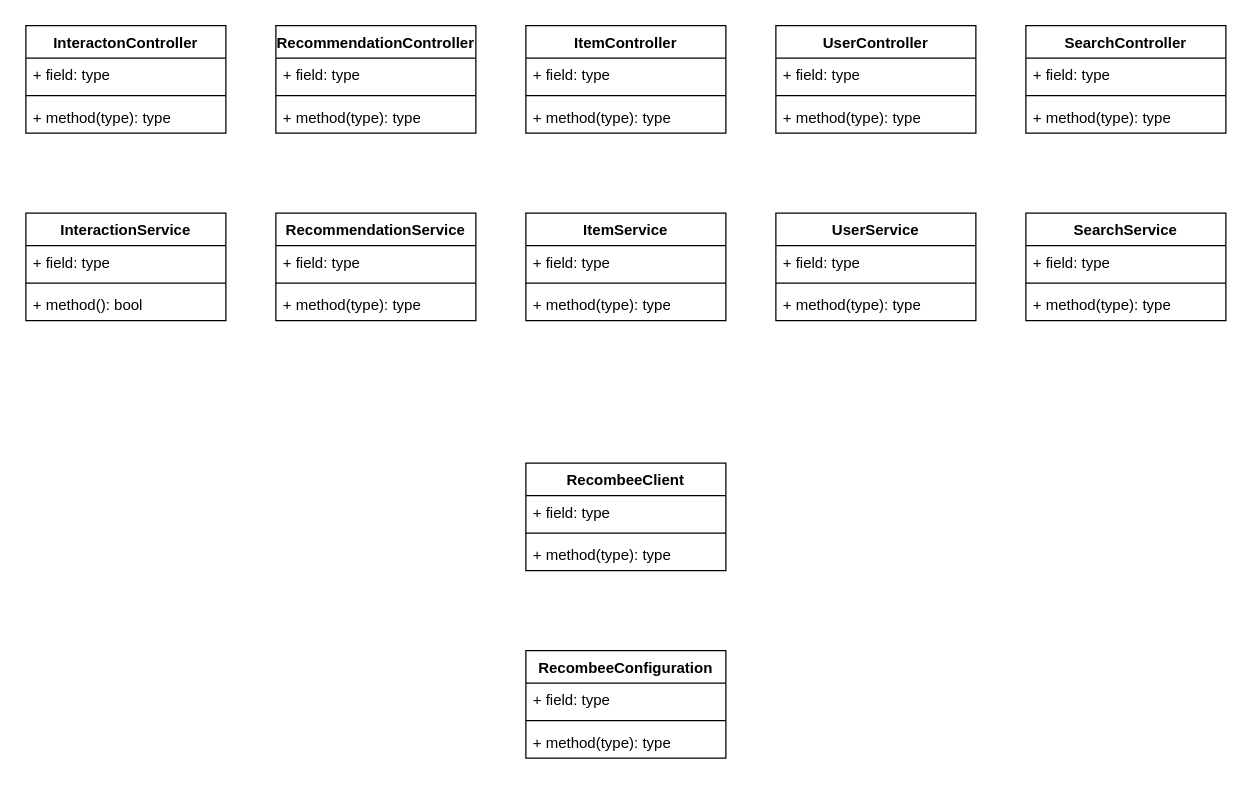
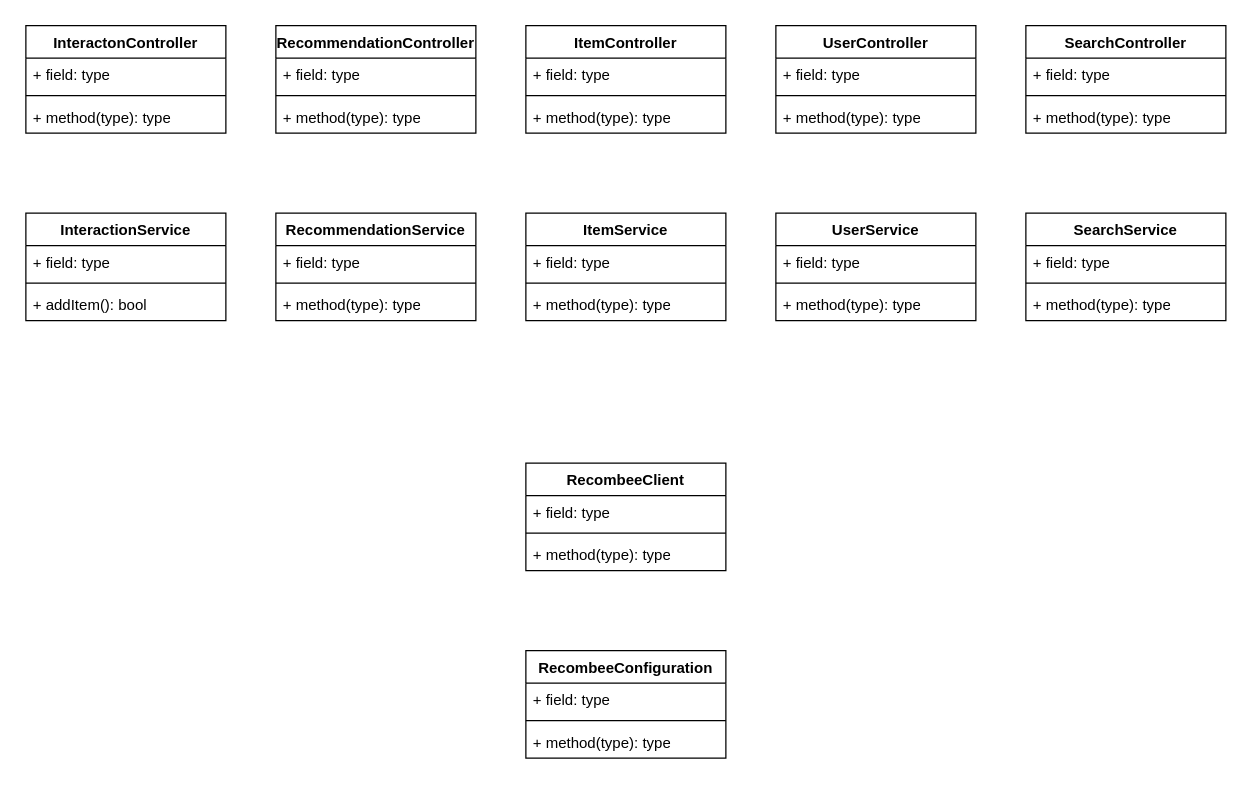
- <mxCell id="25" value="+ method(): bool" style="text;strokeColor=none;fillColor=none;align=left;verticalAlign=top;spacingLeft=4;spacingRight=4;overflow=hidden;rotatable=0;points=[[0,0.5],[1,0.5]];portConstraint=eastwest;whiteSpace=wrap;html=1;" vertex="1" parent="22"><mxGeometry y="60" width="160" height="26" as="geometry" /></mxCell>
+ <mxCell id="25" value="+ addItem(): bool" style="text;strokeColor=none;fillColor=none;align=left;verticalAlign=top;spacingLeft=4;spacingRight=4;overflow=hidden;rotatable=0;points=[[0,0.5],[1,0.5]];portConstraint=eastwest;whiteSpace=wrap;html=1;" vertex="1" parent="22"><mxGeometry y="60" width="160" height="26" as="geometry" /></mxCell>
